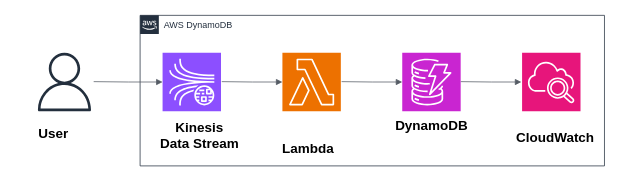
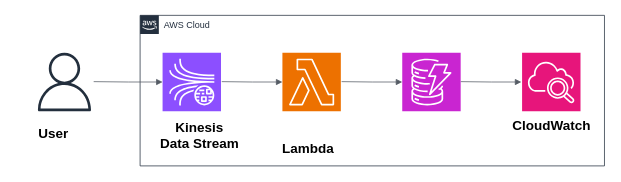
- <mxCell id="2" value="AWS DynamoDB" style="points=[[0,0],[0.25,0],[0.5,0],[0.75,0],[1,0],[1,0.25],[1,0.5],[1,0.75],[1,1],[0.75,1],[0.5,1],[0.25,1],[0,1],[0,0.75],[0,0.5],[0,0.25]];outlineConnect=0;gradientColor=none;html=1;whiteSpace=wrap;fontSize=12;fontStyle=0;container=1;pointerEvents=0;collapsible=0;recursiveResize=0;shape=mxgraph.aws4.group;grIcon=mxgraph.aws4.group_aws_cloud_alt;strokeColor=#232F3E;fillColor=none;verticalAlign=top;align=left;spacingLeft=30;fontColor=#232F3E;dashed=0;" parent="1" vertex="1"><mxGeometry x="186" y="20" width="620" height="201" as="geometry" /></mxCell>
+ <mxCell id="2" value="AWS Cloud" style="points=[[0,0],[0.25,0],[0.5,0],[0.75,0],[1,0],[1,0.25],[1,0.5],[1,0.75],[1,1],[0.75,1],[0.5,1],[0.25,1],[0,1],[0,0.75],[0,0.5],[0,0.25]];outlineConnect=0;gradientColor=none;html=1;whiteSpace=wrap;fontSize=12;fontStyle=0;container=1;pointerEvents=0;collapsible=0;recursiveResize=0;shape=mxgraph.aws4.group;grIcon=mxgraph.aws4.group_aws_cloud_alt;strokeColor=#232F3E;fillColor=none;verticalAlign=top;align=left;spacingLeft=30;fontColor=#232F3E;dashed=0;" parent="1" vertex="1"><mxGeometry x="186" y="20" width="620" height="201" as="geometry" /></mxCell>
- <mxCell id="9" value="DynamoDB" style="text;strokeColor=none;fillColor=none;html=1;fontSize=18;fontStyle=1;verticalAlign=middle;align=center;" parent="2" vertex="1"><mxGeometry x="339" y="128" width="100" height="40" as="geometry" /></mxCell>
- <mxCell id="13" value="CloudWatch" style="text;strokeColor=none;fillColor=none;html=1;fontSize=18;fontStyle=1;verticalAlign=middle;align=center;" vertex="1" parent="2"><mxGeometry x="504" y="143" width="100" height="40" as="geometry" /></mxCell>
+ <mxCell id="13" value="CloudWatch" style="text;strokeColor=none;fillColor=none;html=1;fontSize=18;fontStyle=1;verticalAlign=middle;align=center;" vertex="1" parent="2"><mxGeometry x="499" y="128" width="100" height="40" as="geometry" /></mxCell>
